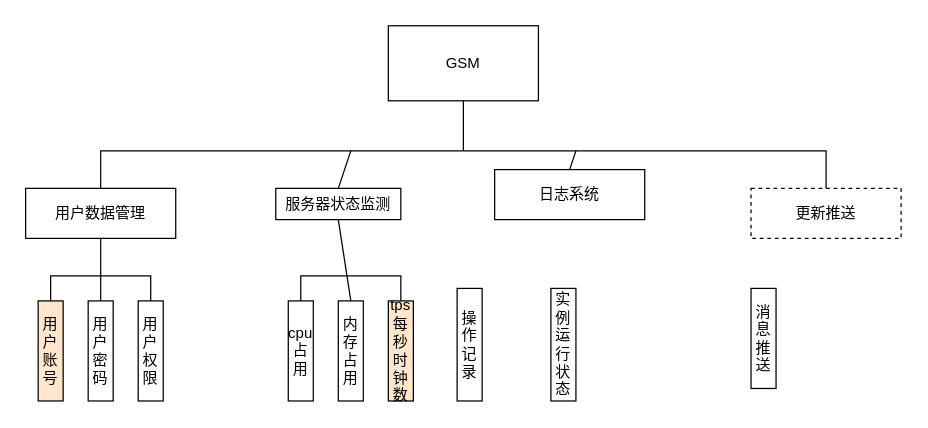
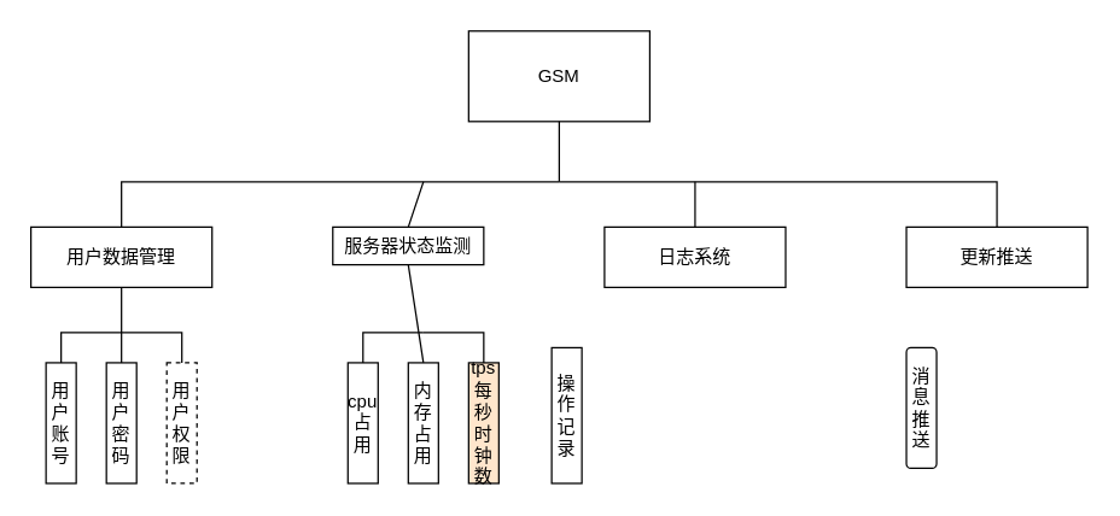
- <mxCell id="5" value="日志系统" style="rounded=0;whiteSpace=wrap;html=1;" vertex="1" parent="1"><mxGeometry x="395" y="135" width="120" height="40" as="geometry" /></mxCell>
+ <mxCell id="5" value="日志系统" style="rounded=0;whiteSpace=wrap;html=1;" vertex="1" parent="1"><mxGeometry x="400" y="150" width="120" height="40" as="geometry" /></mxCell>
- <mxCell id="6" value="更新推送" style="rounded=0;whiteSpace=wrap;html=1;dashed=1;" vertex="1" parent="1"><mxGeometry x="600" y="150" width="120" height="40" as="geometry" /></mxCell>
+ <mxCell id="6" value="更新推送" style="rounded=0;whiteSpace=wrap;html=1;" vertex="1" parent="1"><mxGeometry x="600" y="150" width="120" height="40" as="geometry" /></mxCell>
- <mxCell id="15" value="消息推送" style="rounded=0;whiteSpace=wrap;html=1;" vertex="1" parent="1"><mxGeometry x="600" y="230" width="20" height="80" as="geometry" /></mxCell>
+ <mxCell id="15" value="消息推送" style="whiteSpace=wrap;html=1;rounded=1;" vertex="1" parent="1"><mxGeometry x="600" y="230" width="20" height="80" as="geometry" /></mxCell>
- <mxCell id="14" value="实例运行状态" style="rounded=0;whiteSpace=wrap;html=1;" vertex="1" parent="1"><mxGeometry x="440" y="230" width="20" height="90" as="geometry" /></mxCell>
- <mxCell id="7" value="用户账号" style="rounded=0;whiteSpace=wrap;html=1;fillColor=#ffe6cc;" vertex="1" parent="1"><mxGeometry x="30" y="240" width="20" height="80" as="geometry" /></mxCell>
+ <mxCell id="7" value="用户账号" style="rounded=0;whiteSpace=wrap;html=1;" vertex="1" parent="1"><mxGeometry x="30" y="240" width="20" height="80" as="geometry" /></mxCell>
- <mxCell id="9" value="用户权限&lt;br&gt;" style="rounded=0;whiteSpace=wrap;html=1;" vertex="1" parent="1"><mxGeometry x="110" y="240" width="20" height="80" as="geometry" /></mxCell>
+ <mxCell id="9" value="用户权限&lt;br&gt;" style="rounded=0;whiteSpace=wrap;html=1;dashed=1;" vertex="1" parent="1"><mxGeometry x="110" y="240" width="20" height="80" as="geometry" /></mxCell>
